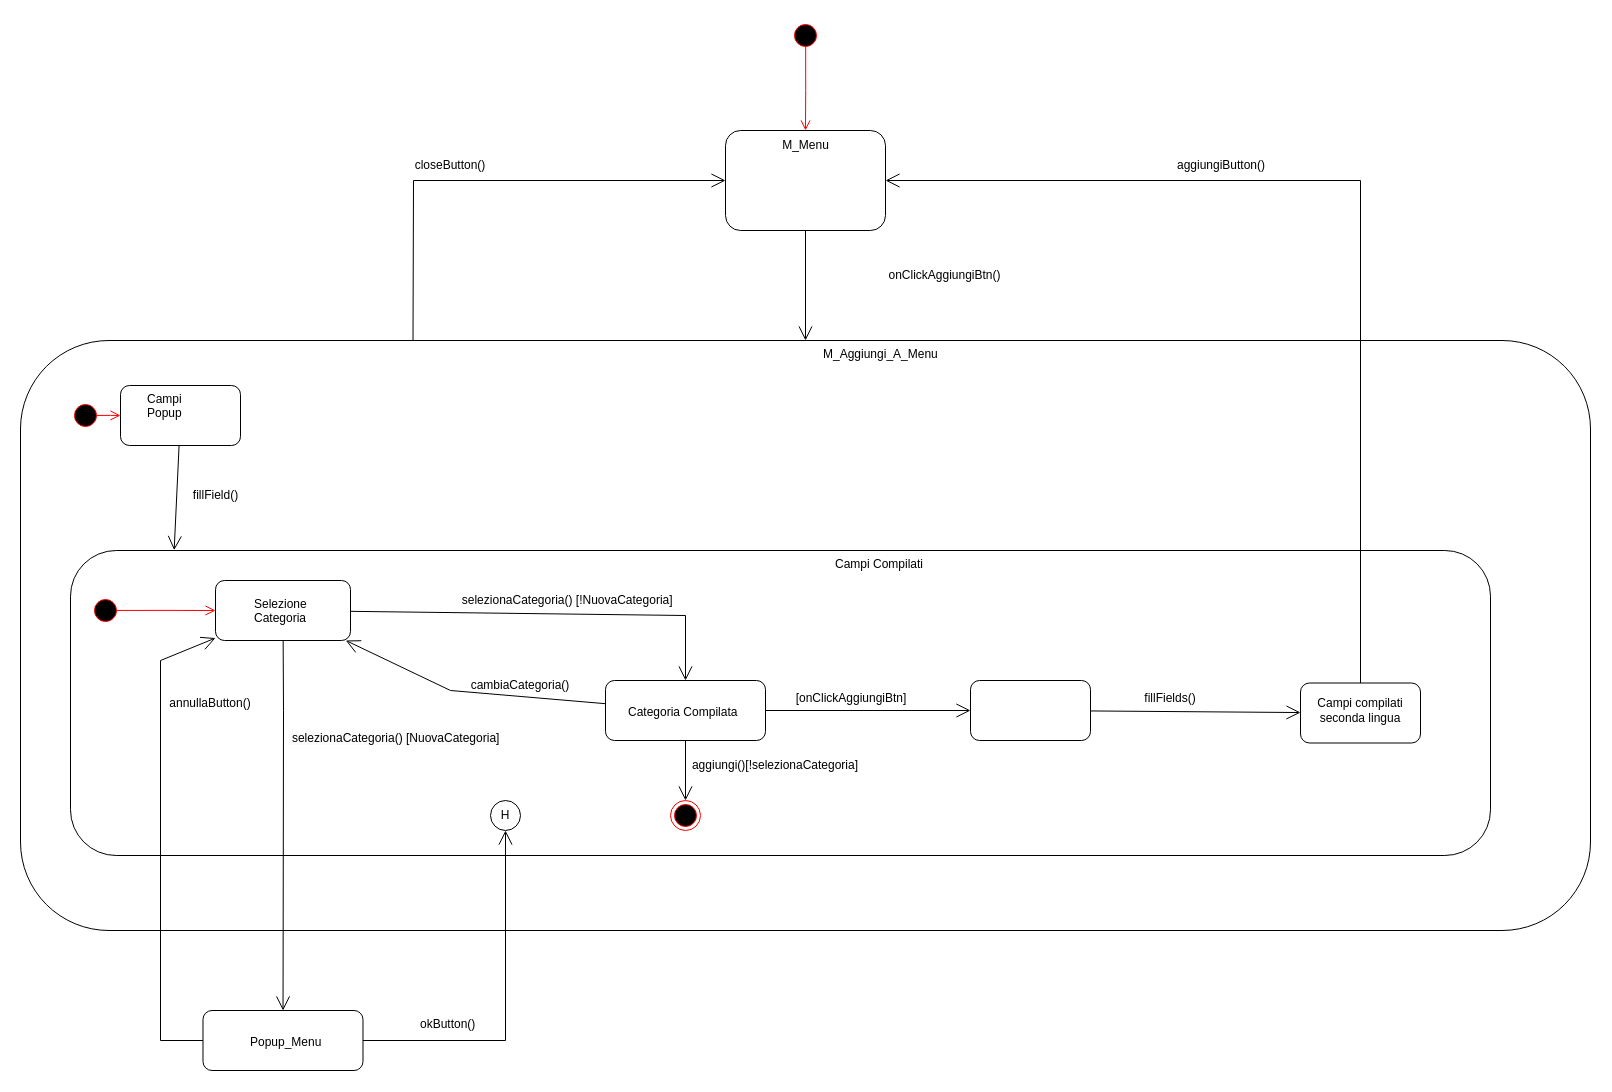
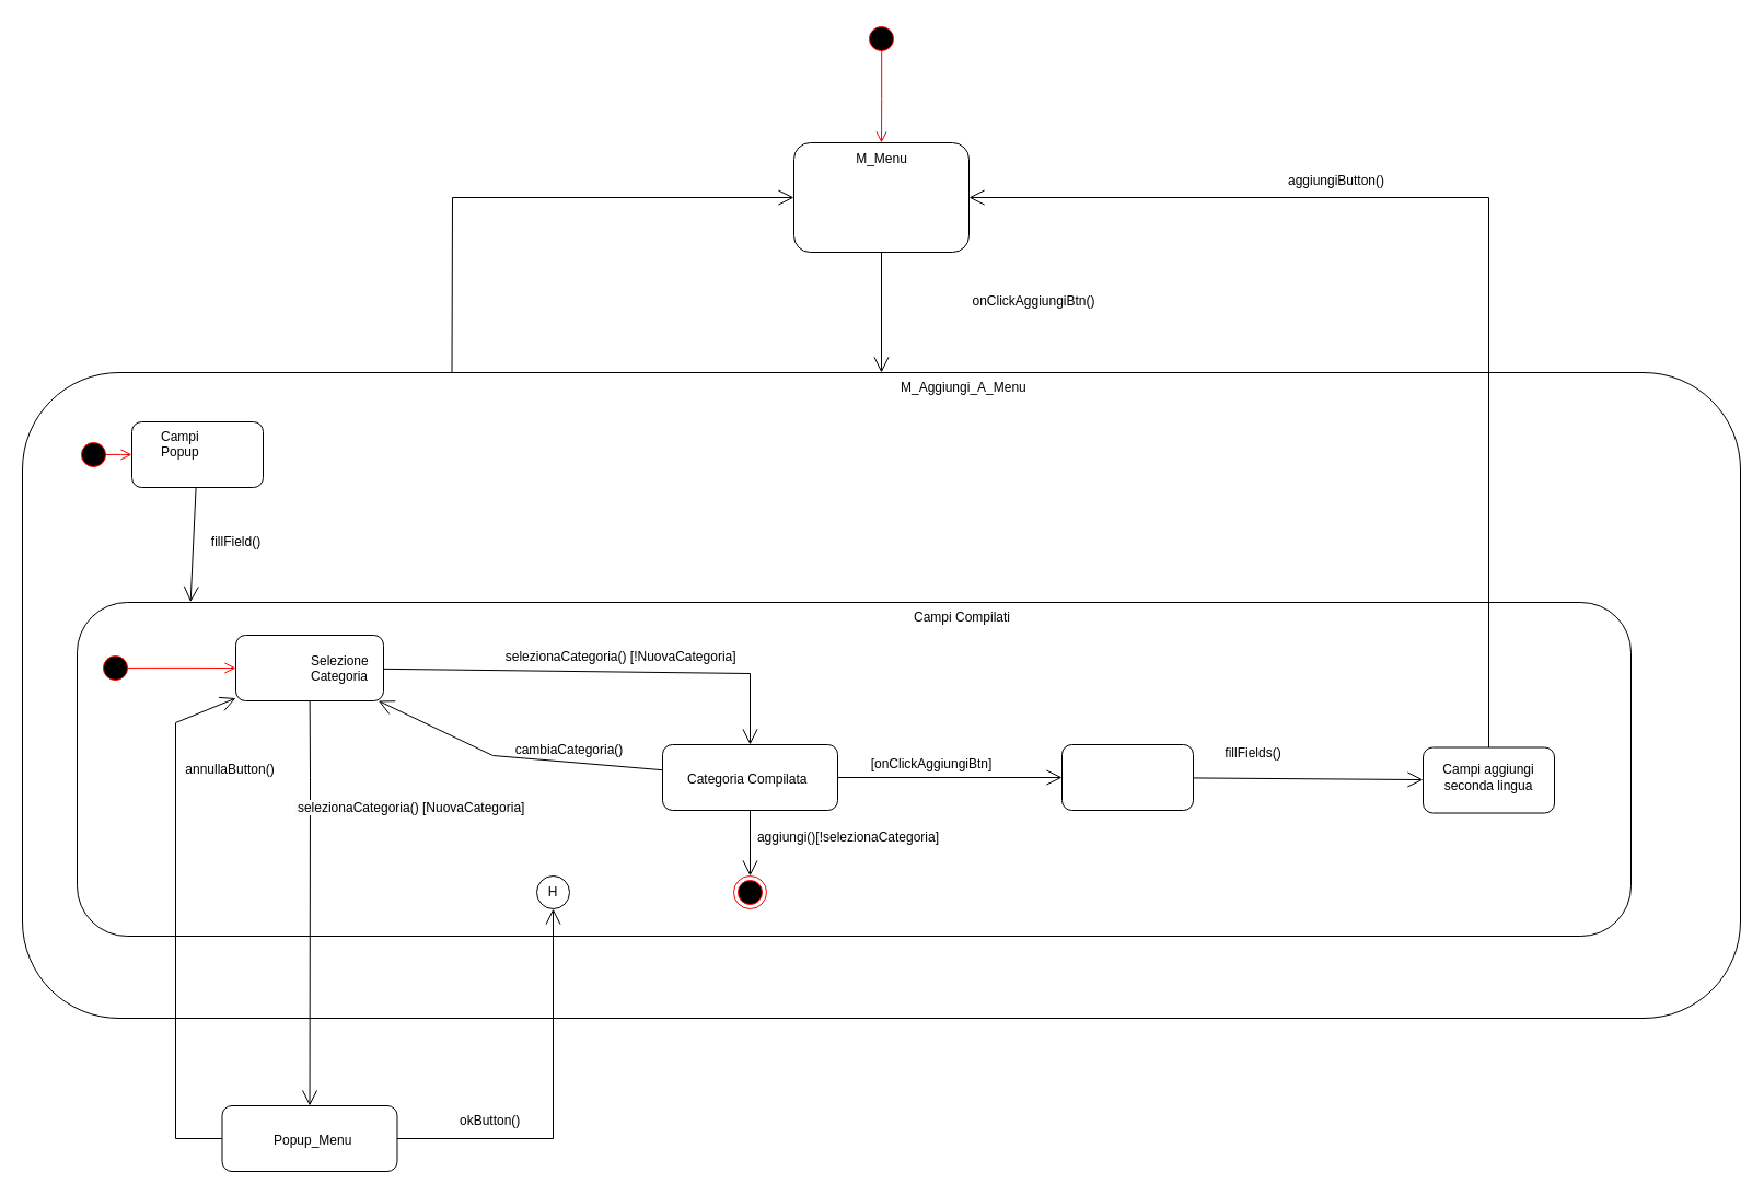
- <mxCell id="51" value="closeButton()" style="text;html=1;strokeColor=none;fillColor=none;align=center;verticalAlign=middle;whiteSpace=wrap;rounded=0;" parent="1" vertex="1"><mxGeometry x="420" y="150" width="60" height="30" as="geometry" /></mxCell>
- <mxCell id="21" value="Selezione Categoria" style="text;whiteSpace=wrap;html=1;" parent="1" vertex="1"><mxGeometry x="252" y="590" width="61" height="25" as="geometry" /></mxCell>
+ <mxCell id="21" value="Selezione Categoria" style="text;whiteSpace=wrap;html=1;" parent="1" vertex="1"><mxGeometry x="282" y="590" width="61" height="25" as="geometry" /></mxCell>
- <mxCell id="45" value="fillFields()" style="text;html=1;strokeColor=none;fillColor=none;align=center;verticalAlign=middle;whiteSpace=wrap;rounded=0;" parent="1" vertex="1"><mxGeometry x="1140" y="682.5" width="60" height="30" as="geometry" /></mxCell>
+ <mxCell id="45" value="fillFields()" style="text;html=1;strokeColor=none;fillColor=none;align=center;verticalAlign=middle;whiteSpace=wrap;rounded=0;" parent="1" vertex="1"><mxGeometry x="1115" y="672.5" width="60" height="30" as="geometry" /></mxCell>
- <mxCell id="38" value="Campi compilati seconda lingua" style="text;html=1;strokeColor=none;fillColor=none;align=center;verticalAlign=middle;whiteSpace=wrap;rounded=0;" parent="1" vertex="1"><mxGeometry x="1310" y="695" width="100" height="30" as="geometry" /></mxCell>
+ <mxCell id="38" value="Campi aggiungi seconda lingua" style="text;html=1;strokeColor=none;fillColor=none;align=center;verticalAlign=middle;whiteSpace=wrap;rounded=0;" parent="1" vertex="1"><mxGeometry x="1310" y="695" width="100" height="30" as="geometry" /></mxCell>
- <mxCell id="31" value="&#10;&lt;span style=&quot;color: rgb(0, 0, 0); font-family: Helvetica; font-size: 12px; font-style: normal; font-variant-ligatures: normal; font-variant-caps: normal; font-weight: 400; letter-spacing: normal; orphans: 2; text-align: center; text-indent: 0px; text-transform: none; widows: 2; word-spacing: 0px; -webkit-text-stroke-width: 0px; background-color: rgb(251, 251, 251); text-decoration-thickness: initial; text-decoration-style: initial; text-decoration-color: initial; float: none; display: inline !important;&quot;&gt;&amp;nbsp;selezionaCategoria() [NuovaCategoria]&lt;/span&gt;&#10;&#10;" style="text;html=1;strokeColor=none;fillColor=none;align=center;verticalAlign=middle;whiteSpace=wrap;rounded=0;" parent="1" vertex="1"><mxGeometry x="279" y="730" width="230" height="30" as="geometry" /></mxCell>
+ <mxCell id="31" value="&#10;&lt;span style=&quot;color: rgb(0, 0, 0); font-family: Helvetica; font-size: 12px; font-style: normal; font-variant-ligatures: normal; font-variant-caps: normal; font-weight: 400; letter-spacing: normal; orphans: 2; text-align: center; text-indent: 0px; text-transform: none; widows: 2; word-spacing: 0px; -webkit-text-stroke-width: 0px; background-color: rgb(251, 251, 251); text-decoration-thickness: initial; text-decoration-style: initial; text-decoration-color: initial; float: none; display: inline !important;&quot;&gt;&amp;nbsp;selezionaCategoria() [NuovaCategoria]&lt;/span&gt;&#10;&#10;" style="text;html=1;strokeColor=none;fillColor=none;align=center;verticalAlign=middle;whiteSpace=wrap;rounded=0;" parent="1" vertex="1"><mxGeometry x="259" y="730" width="230" height="30" as="geometry" /></mxCell>
